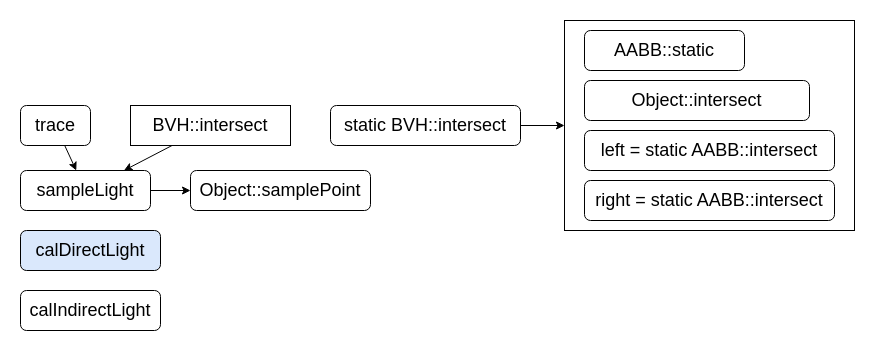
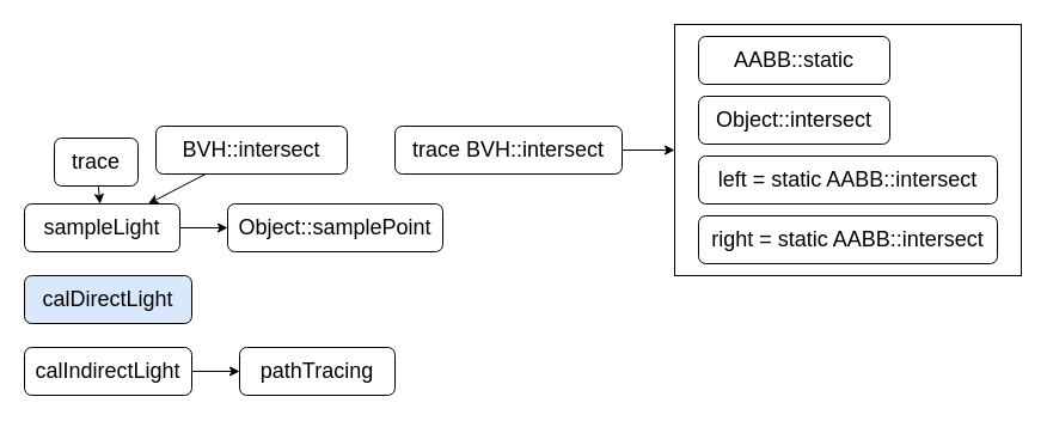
- <mxCell id="10" value="Object::intersect" style="rounded=1;whiteSpace=wrap;html=1;fontSize=18;" vertex="1" parent="1"><mxGeometry x="584" y="80" width="225" height="40" as="geometry" /></mxCell>
+ <mxCell id="10" value="Object::intersect" style="rounded=1;whiteSpace=wrap;html=1;fontSize=18;" vertex="1" parent="1"><mxGeometry x="584" y="80" width="160" height="40" as="geometry" /></mxCell>
- <mxCell id="3" value="trace" style="rounded=1;whiteSpace=wrap;html=1;fontSize=18;" vertex="1" parent="1"><mxGeometry x="20" y="105" width="70" height="40" as="geometry" /></mxCell>
+ <mxCell id="3" value="trace" style="rounded=1;whiteSpace=wrap;html=1;fontSize=18;" vertex="1" parent="1"><mxGeometry x="45" y="115" width="70" height="40" as="geometry" /></mxCell>
- <mxCell id="5" value="BVH::intersect" style="whiteSpace=wrap;html=1;fontSize=18;rounded=0;" vertex="1" parent="1"><mxGeometry x="130" y="105" width="160" height="40" as="geometry" /></mxCell>
+ <mxCell id="5" value="BVH::intersect" style="rounded=1;whiteSpace=wrap;html=1;fontSize=18;" vertex="1" parent="1"><mxGeometry x="130" y="105" width="160" height="40" as="geometry" /></mxCell>
- <mxCell id="7" value="static BVH::intersect" style="rounded=1;whiteSpace=wrap;html=1;fontSize=18;" vertex="1" parent="1"><mxGeometry x="330" y="105" width="190" height="40" as="geometry" /></mxCell>
+ <mxCell id="7" value="trace BVH::intersect" style="rounded=1;whiteSpace=wrap;html=1;fontSize=18;" vertex="1" parent="1"><mxGeometry x="330" y="105" width="190" height="40" as="geometry" /></mxCell>
+ <mxCell id="17" value="" style="edgeStyle=none;html=1;fontSize=18;" edge="1" parent="1" source="18" target="19"><mxGeometry relative="1" as="geometry" /></mxCell>
+ <mxCell id="19" value="pathTracing" style="rounded=1;whiteSpace=wrap;html=1;fontSize=18;" vertex="1" parent="1"><mxGeometry x="200" y="290" width="130" height="40" as="geometry" /></mxCell>
